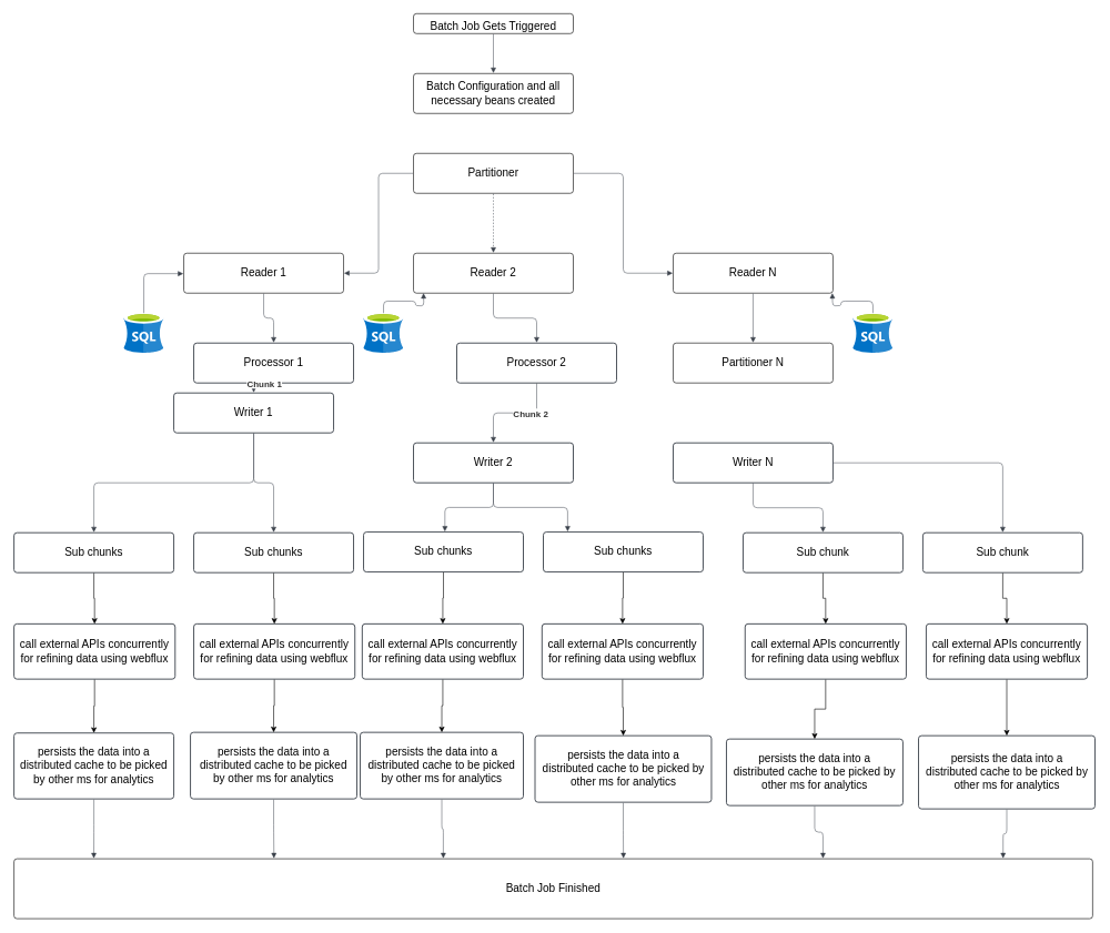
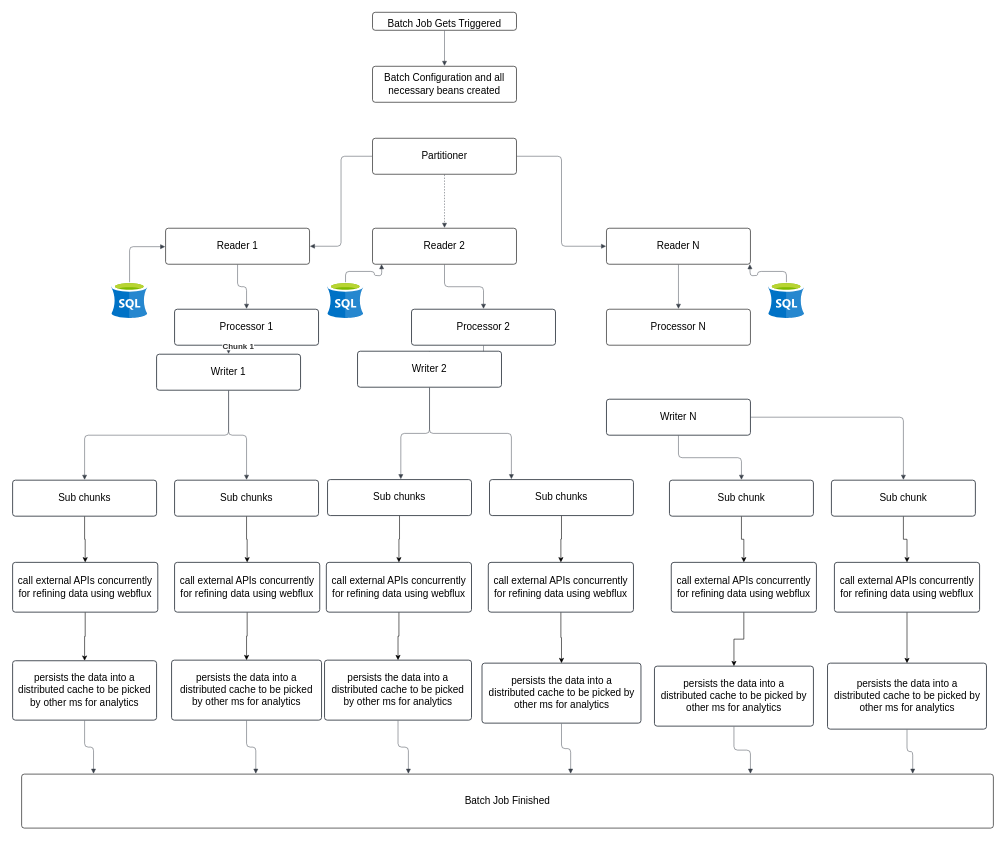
- <mxCell id="23" value="Partitioner N" style="html=1;overflow=block;blockSpacing=1;whiteSpace=wrap;fontSize=16.7;spacing=9;rounded=1;absoluteArcSize=1;arcSize=9;strokeWidth=NaN;lucidId=-eozYiWAx2Hw;" vertex="1" parent="1"><mxGeometry x="1010" y="515" width="240" height="60" as="geometry" /></mxCell>
+ <mxCell id="23" value="Processor N" style="html=1;overflow=block;blockSpacing=1;whiteSpace=wrap;fontSize=16.7;spacing=9;rounded=1;absoluteArcSize=1;arcSize=9;strokeWidth=NaN;lucidId=-eozYiWAx2Hw;" vertex="1" parent="1"><mxGeometry x="1010" y="515" width="240" height="60" as="geometry" /></mxCell>
- <mxCell id="29" value="Writer 2" style="html=1;overflow=block;blockSpacing=1;whiteSpace=wrap;fontSize=16.7;spacing=9;strokeColor=#3a414a;strokeOpacity=100;fillOpacity=100;rounded=1;absoluteArcSize=1;arcSize=9;fillColor=#ffffff;strokeWidth=1.5;lucidId=ZgozkQWiDAF4;" vertex="1" parent="1"><mxGeometry x="620" y="665" width="240" height="60" as="geometry" /></mxCell>
+ <mxCell id="29" value="Writer 2" style="html=1;overflow=block;blockSpacing=1;whiteSpace=wrap;fontSize=16.7;spacing=9;strokeColor=#3a414a;strokeOpacity=100;fillOpacity=100;rounded=1;absoluteArcSize=1;arcSize=9;fillColor=#ffffff;strokeWidth=1.5;lucidId=ZgozkQWiDAF4;" vertex="1" parent="1"><mxGeometry x="595" y="585" width="240" height="60" as="geometry" /></mxCell>
- <mxCell id="55" value="Batch Job Finished" style="html=1;overflow=block;blockSpacing=1;whiteSpace=wrap;fontSize=16.7;spacing=9;rounded=1;absoluteArcSize=1;arcSize=9;strokeWidth=NaN;lucidId=tmozGsVJlsRK;" vertex="1" parent="1"><mxGeometry x="20" y="1290" width="1620" height="90" as="geometry" /></mxCell>
+ <mxCell id="55" value="Batch Job Finished" style="html=1;overflow=block;blockSpacing=1;whiteSpace=wrap;fontSize=16.7;spacing=9;rounded=1;absoluteArcSize=1;arcSize=9;strokeWidth=NaN;lucidId=tmozGsVJlsRK;" vertex="1" parent="1"><mxGeometry x="35" y="1290" width="1620" height="90" as="geometry" /></mxCell>
